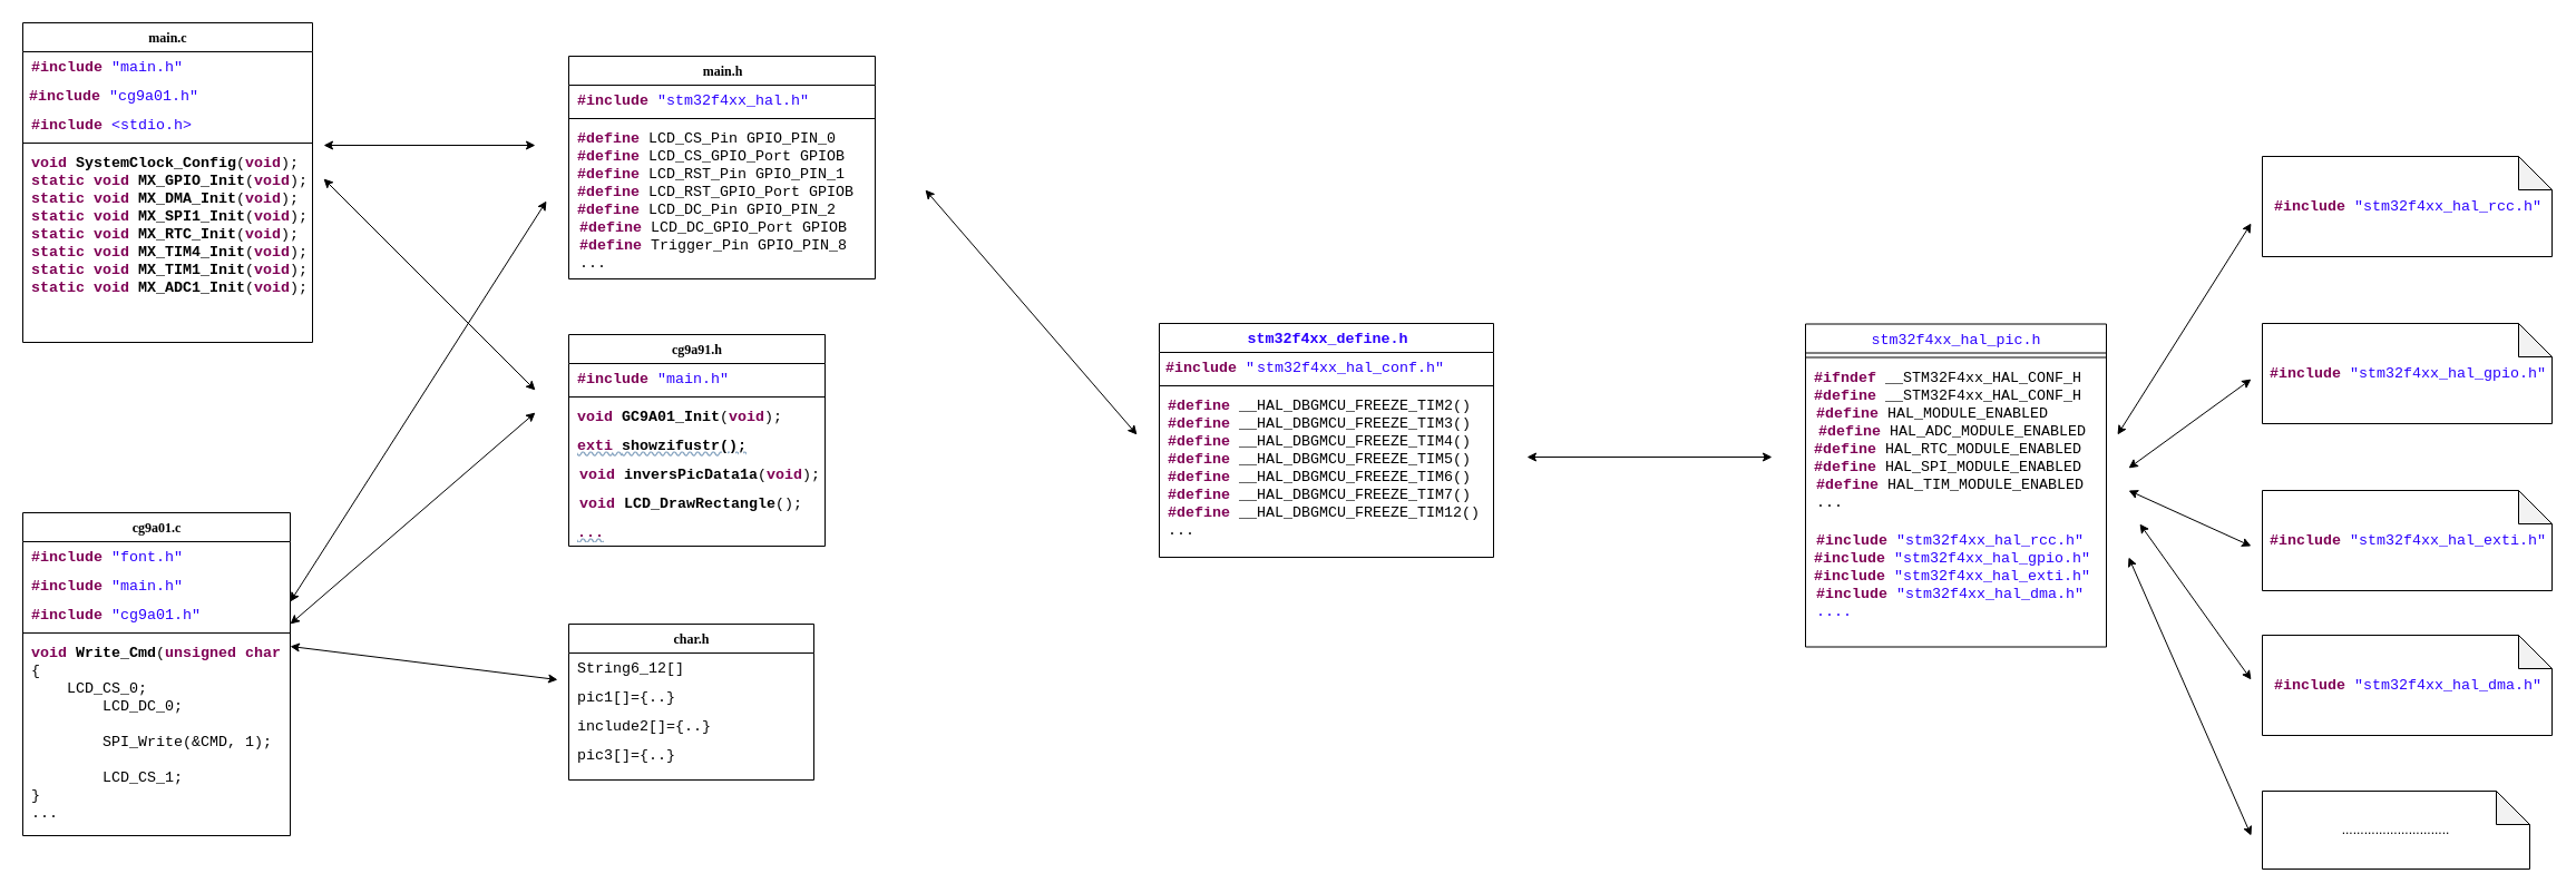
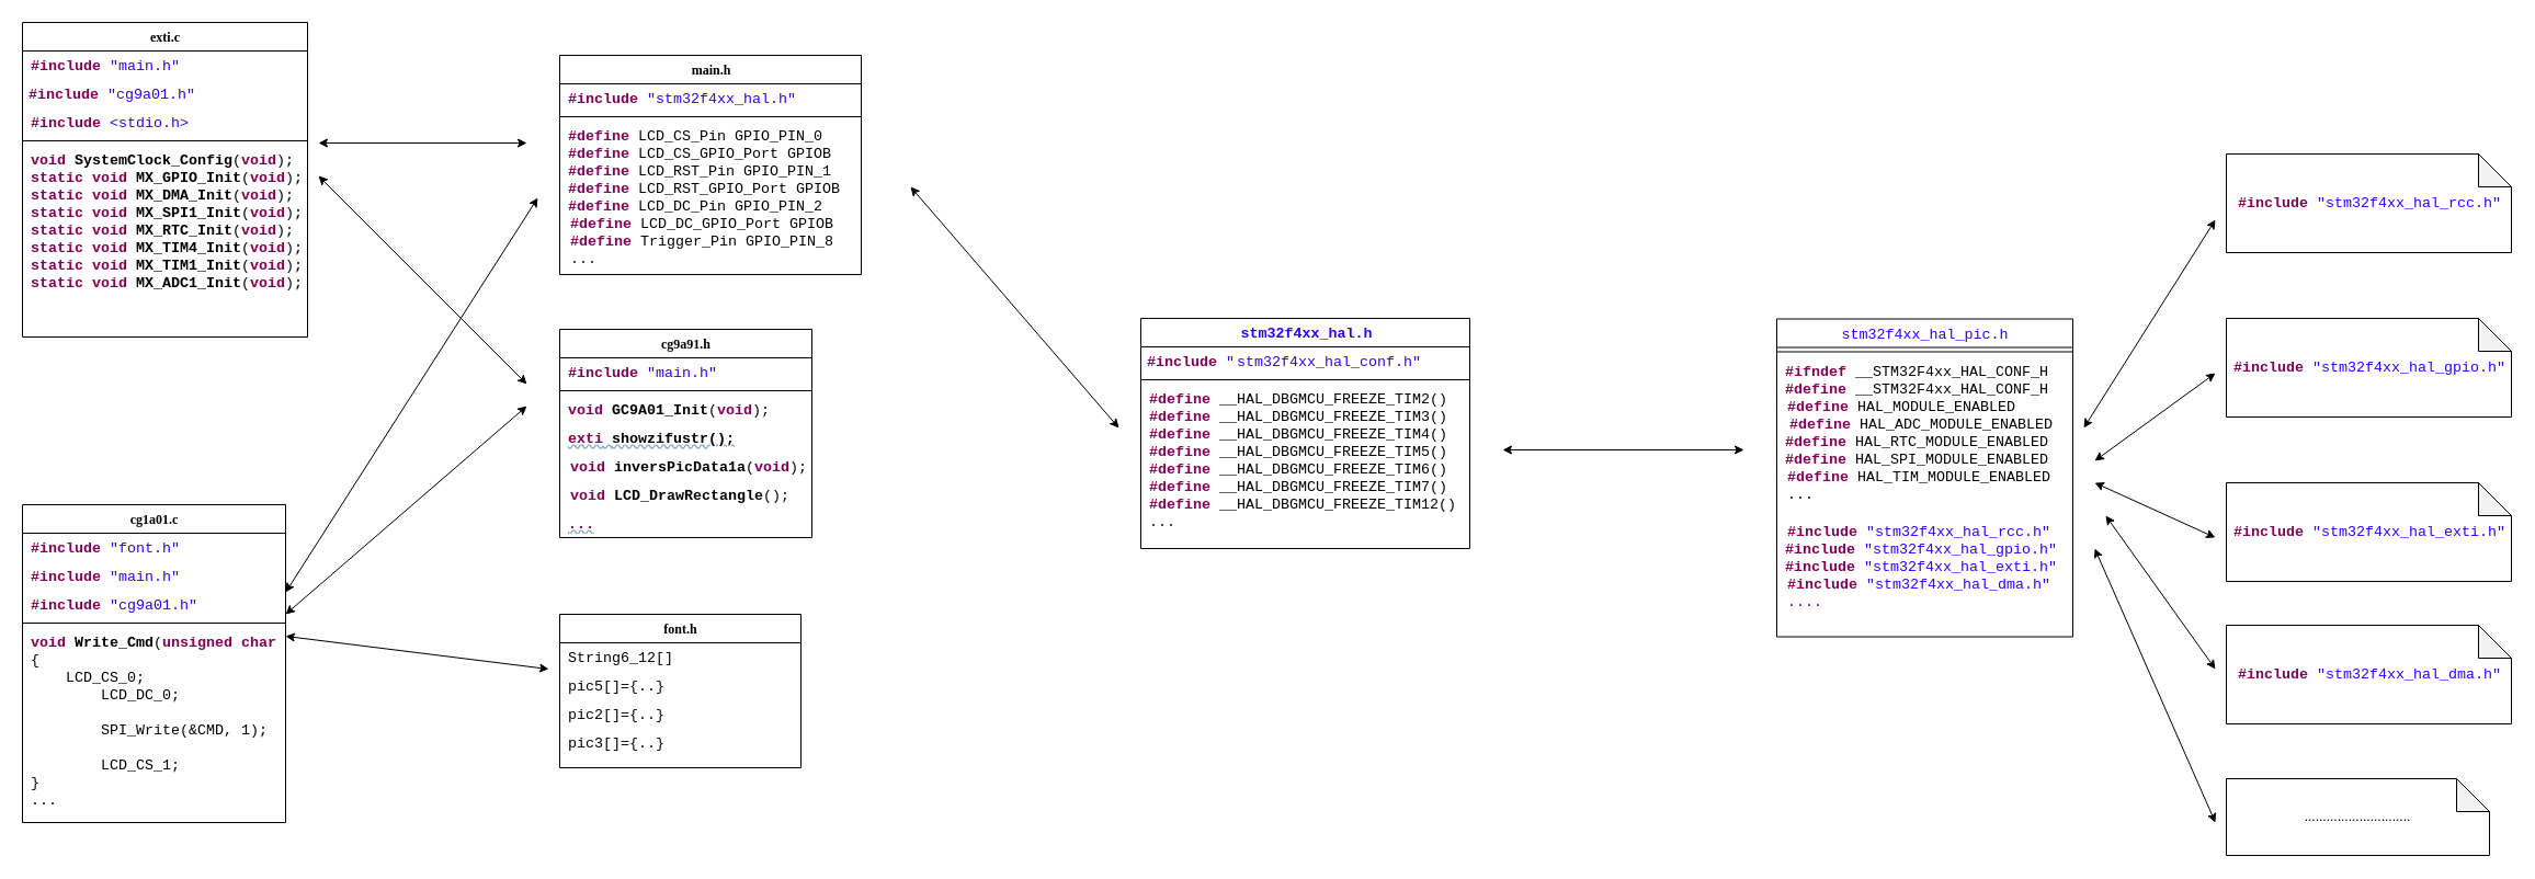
- <mxCell id="8" value="main.c" style="swimlane;html=1;fontStyle=1;align=center;verticalAlign=top;childLayout=stackLayout;horizontal=1;startSize=26;horizontalStack=0;resizeParent=1;resizeLast=0;collapsible=1;marginBottom=0;swimlaneFillColor=#ffffff;rounded=0;shadow=0;comic=0;labelBackgroundColor=none;strokeWidth=1;fillColor=none;fontFamily=Verdana;fontSize=12" parent="1" vertex="1"><mxGeometry y="20" width="260" height="287" as="geometry" x="20" /></mxCell>
+ <mxCell id="8" value="exti.c" style="swimlane;html=1;fontStyle=1;align=center;verticalAlign=top;childLayout=stackLayout;horizontal=1;startSize=26;horizontalStack=0;resizeParent=1;resizeLast=0;collapsible=1;marginBottom=0;swimlaneFillColor=#ffffff;rounded=0;shadow=0;comic=0;labelBackgroundColor=none;strokeWidth=1;fillColor=none;fontFamily=Verdana;fontSize=12" parent="1" vertex="1"><mxGeometry y="20" width="260" height="287" as="geometry" x="20" /></mxCell>
- <mxCell id="14" value="&lt;span style=&quot;background-color:#ffffff;padding:0px 0px 0px 2px;&quot;&gt;&lt;span style=&quot;font-family: &amp;quot;Courier New&amp;quot;; font-size: 10pt; white-space-collapse: preserve;&quot;&gt;&lt;span style=&quot;color:#2a00ff;&quot;&gt;stm32f4xx_define.h&lt;/span&gt;&lt;/span&gt;&lt;/span&gt;" style="swimlane;html=1;fontStyle=1;align=center;verticalAlign=top;childLayout=stackLayout;horizontal=1;startSize=26;horizontalStack=0;resizeParent=1;resizeLast=0;collapsible=1;marginBottom=0;swimlaneFillColor=#ffffff;rounded=0;shadow=0;comic=0;labelBackgroundColor=none;strokeWidth=1;fillColor=none;fontFamily=Verdana;fontSize=12" parent="1" vertex="1"><mxGeometry x="1040" y="290" width="300" height="210" as="geometry" /></mxCell>
+ <mxCell id="14" value="&lt;span style=&quot;background-color:#ffffff;padding:0px 0px 0px 2px;&quot;&gt;&lt;span style=&quot;font-family: &amp;quot;Courier New&amp;quot;; font-size: 10pt; white-space-collapse: preserve;&quot;&gt;&lt;span style=&quot;color:#2a00ff;&quot;&gt;stm32f4xx_hal.h&lt;/span&gt;&lt;/span&gt;&lt;/span&gt;" style="swimlane;html=1;fontStyle=1;align=center;verticalAlign=top;childLayout=stackLayout;horizontal=1;startSize=26;horizontalStack=0;resizeParent=1;resizeLast=0;collapsible=1;marginBottom=0;swimlaneFillColor=#ffffff;rounded=0;shadow=0;comic=0;labelBackgroundColor=none;strokeWidth=1;fillColor=none;fontFamily=Verdana;fontSize=12" parent="1" vertex="1"><mxGeometry x="1040" y="290" width="300" height="210" as="geometry" /></mxCell>
- <mxCell id="2" value="cg9a01.c" style="swimlane;html=1;fontStyle=1;align=center;verticalAlign=top;childLayout=stackLayout;horizontal=1;startSize=26;horizontalStack=0;resizeParent=1;resizeLast=0;collapsible=1;marginBottom=0;swimlaneFillColor=#ffffff;rounded=0;shadow=0;comic=0;labelBackgroundColor=none;strokeWidth=1;fillColor=none;fontFamily=Verdana;fontSize=12" parent="1" vertex="1"><mxGeometry y="460" width="240" height="290" as="geometry" x="20" /></mxCell>
+ <mxCell id="2" value="cg1a01.c" style="swimlane;html=1;fontStyle=1;align=center;verticalAlign=top;childLayout=stackLayout;horizontal=1;startSize=26;horizontalStack=0;resizeParent=1;resizeLast=0;collapsible=1;marginBottom=0;swimlaneFillColor=#ffffff;rounded=0;shadow=0;comic=0;labelBackgroundColor=none;strokeWidth=1;fillColor=none;fontFamily=Verdana;fontSize=12" parent="1" vertex="1"><mxGeometry y="460" width="240" height="290" as="geometry" x="20" /></mxCell>
- <mxCell id="35" value="char.h" style="swimlane;html=1;fontStyle=1;align=center;verticalAlign=top;childLayout=stackLayout;horizontal=1;startSize=26;horizontalStack=0;resizeParent=1;resizeLast=0;collapsible=1;marginBottom=0;swimlaneFillColor=#ffffff;rounded=0;shadow=0;comic=0;labelBackgroundColor=none;strokeWidth=1;fillColor=none;fontFamily=Verdana;fontSize=12" parent="1" vertex="1"><mxGeometry x="510" y="560" width="220" height="140" as="geometry" /></mxCell>
+ <mxCell id="35" value="font.h" style="swimlane;html=1;fontStyle=1;align=center;verticalAlign=top;childLayout=stackLayout;horizontal=1;startSize=26;horizontalStack=0;resizeParent=1;resizeLast=0;collapsible=1;marginBottom=0;swimlaneFillColor=#ffffff;rounded=0;shadow=0;comic=0;labelBackgroundColor=none;strokeWidth=1;fillColor=none;fontFamily=Verdana;fontSize=12" parent="1" vertex="1"><mxGeometry x="510" y="560" width="220" height="140" as="geometry" /></mxCell>
- <mxCell id="37" value="&lt;span style=&quot;background-color:#ffffff;padding:0px 0px 0px 2px;&quot;&gt;&lt;span style=&quot;font-family: &amp;quot;Courier New&amp;quot;; font-size: 10pt; white-space: pre;&quot;&gt;pic1[]={..}&lt;/span&gt;&lt;/span&gt;" style="text;html=1;strokeColor=none;fillColor=none;align=left;verticalAlign=top;spacingLeft=4;spacingRight=4;whiteSpace=wrap;overflow=hidden;rotatable=0;points=[[0,0.5],[1,0.5]];portConstraint=eastwest;" parent="35" vertex="1"><mxGeometry y="52" width="220" height="26" as="geometry" /></mxCell>
+ <mxCell id="37" value="&lt;span style=&quot;background-color:#ffffff;padding:0px 0px 0px 2px;&quot;&gt;&lt;span style=&quot;font-family: &amp;quot;Courier New&amp;quot;; font-size: 10pt; white-space: pre;&quot;&gt;pic5[]={..}&lt;/span&gt;&lt;/span&gt;" style="text;html=1;strokeColor=none;fillColor=none;align=left;verticalAlign=top;spacingLeft=4;spacingRight=4;whiteSpace=wrap;overflow=hidden;rotatable=0;points=[[0,0.5],[1,0.5]];portConstraint=eastwest;" parent="35" vertex="1"><mxGeometry y="52" width="220" height="26" as="geometry" /></mxCell>
- <mxCell id="38" value="&lt;span style=&quot;background-color:#ffffff;padding:0px 0px 0px 2px;&quot;&gt;&lt;span style=&quot;font-family: &amp;quot;Courier New&amp;quot;; font-size: 10pt; white-space: pre;&quot;&gt;include2[]={..}&lt;/span&gt;&lt;/span&gt;" style="text;html=1;strokeColor=none;fillColor=none;align=left;verticalAlign=top;spacingLeft=4;spacingRight=4;whiteSpace=wrap;overflow=hidden;rotatable=0;points=[[0,0.5],[1,0.5]];portConstraint=eastwest;" parent="35" vertex="1"><mxGeometry y="78" width="220" height="26" as="geometry" /></mxCell>
+ <mxCell id="38" value="&lt;span style=&quot;background-color:#ffffff;padding:0px 0px 0px 2px;&quot;&gt;&lt;span style=&quot;font-family: &amp;quot;Courier New&amp;quot;; font-size: 10pt; white-space: pre;&quot;&gt;pic2[]={..}&lt;/span&gt;&lt;/span&gt;" style="text;html=1;strokeColor=none;fillColor=none;align=left;verticalAlign=top;spacingLeft=4;spacingRight=4;whiteSpace=wrap;overflow=hidden;rotatable=0;points=[[0,0.5],[1,0.5]];portConstraint=eastwest;" parent="35" vertex="1"><mxGeometry y="78" width="220" height="26" as="geometry" /></mxCell>
